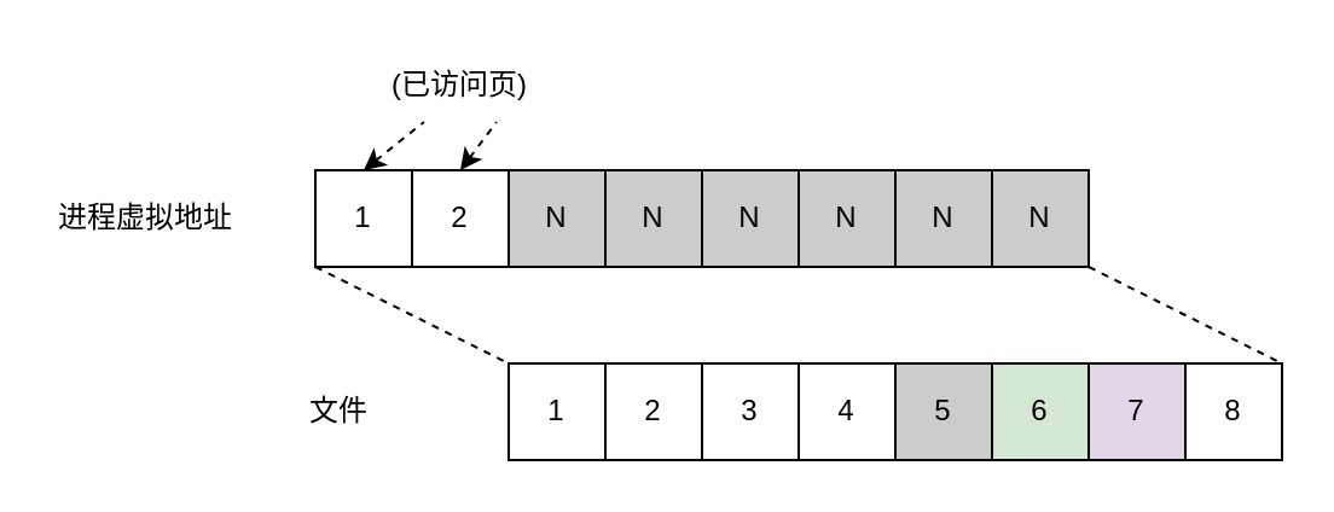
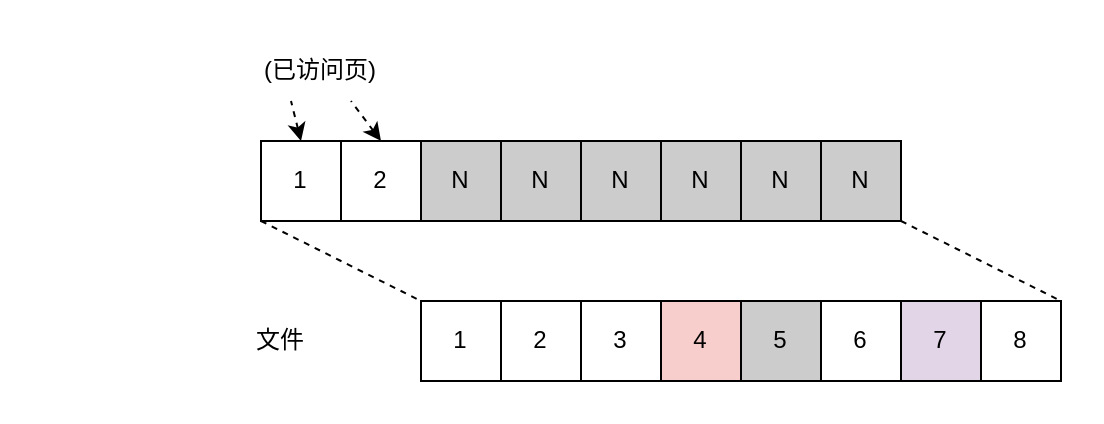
- <mxCell id="24" value="(已访问页)" style="text;html=1;strokeColor=none;fillColor=none;align=center;verticalAlign=middle;whiteSpace=wrap;rounded=0;" vertex="1" parent="1"><mxGeometry x="160" y="20" width="60" height="30" as="geometry" /></mxCell>
+ <mxCell id="24" value="(已访问页)" style="text;html=1;strokeColor=none;fillColor=none;align=center;verticalAlign=middle;whiteSpace=wrap;rounded=0;" vertex="1" parent="1"><mxGeometry x="130" y="20" width="60" height="30" as="geometry" /></mxCell>
- <mxCell id="22" value="进程虚拟地址" style="text;html=1;strokeColor=none;fillColor=none;align=center;verticalAlign=middle;whiteSpace=wrap;rounded=0;" vertex="1" parent="1"><mxGeometry x="20" y="75" width="80" height="30" as="geometry" /></mxCell>
- <mxCell id="17" value="4" style="whiteSpace=wrap;html=1;aspect=fixed;" vertex="1" parent="1"><mxGeometry x="330" y="150" width="40" height="40" as="geometry" /></mxCell>
+ <mxCell id="17" value="4" style="whiteSpace=wrap;html=1;aspect=fixed;fillColor=#f8cecc;" vertex="1" parent="1"><mxGeometry x="330" y="150" width="40" height="40" as="geometry" /></mxCell>
- <mxCell id="19" value="6" style="whiteSpace=wrap;html=1;aspect=fixed;fillColor=#d5e8d4;" vertex="1" parent="1"><mxGeometry x="410" y="150" width="40" height="40" as="geometry" /></mxCell>
+ <mxCell id="19" value="6" style="whiteSpace=wrap;html=1;aspect=fixed;" vertex="1" parent="1"><mxGeometry x="410" y="150" width="40" height="40" as="geometry" /></mxCell>
